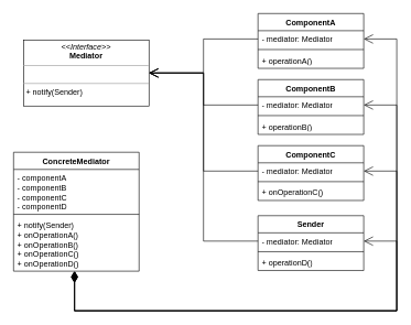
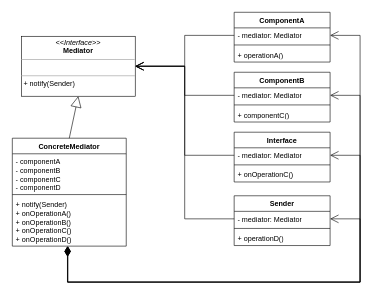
- <mxCell id="15" value="+ operationB()" style="text;strokeColor=none;fillColor=none;align=left;verticalAlign=top;spacingLeft=4;spacingRight=4;overflow=hidden;rotatable=0;points=[[0,0.5],[1,0.5]];portConstraint=eastwest;whiteSpace=wrap;html=1;" vertex="1" parent="12"><mxGeometry y="58" width="160" height="25" as="geometry" /></mxCell>
+ <mxCell id="15" value="+ componentC()" style="text;strokeColor=none;fillColor=none;align=left;verticalAlign=top;spacingLeft=4;spacingRight=4;overflow=hidden;rotatable=0;points=[[0,0.5],[1,0.5]];portConstraint=eastwest;whiteSpace=wrap;html=1;" vertex="1" parent="12"><mxGeometry y="58" width="160" height="25" as="geometry" /></mxCell>
+ <mxCell id="7" value="" style="endArrow=block;endSize=16;endFill=0;html=1;rounded=0;exitX=0.5;exitY=0;exitDx=0;exitDy=0;entryX=0.5;entryY=1;entryDx=0;entryDy=0;" edge="1" parent="1" source="3" target="2"><mxGeometry width="160" relative="1" as="geometry"><mxPoint x="270" y="290" as="sourcePoint" /><mxPoint x="430" y="290" as="targetPoint" /></mxGeometry></mxCell>
- <mxCell id="16" value="ComponentC" style="swimlane;fontStyle=1;align=center;verticalAlign=top;childLayout=stackLayout;horizontal=1;startSize=26;horizontalStack=0;resizeParent=1;resizeParentMax=0;resizeLast=0;collapsible=1;marginBottom=0;whiteSpace=wrap;html=1;" vertex="1" parent="1"><mxGeometry x="390" y="220" width="160" height="83" as="geometry" /></mxCell>
+ <mxCell id="16" value="Interface" style="swimlane;fontStyle=1;align=center;verticalAlign=top;childLayout=stackLayout;horizontal=1;startSize=26;horizontalStack=0;resizeParent=1;resizeParentMax=0;resizeLast=0;collapsible=1;marginBottom=0;whiteSpace=wrap;html=1;" vertex="1" parent="1"><mxGeometry x="390" y="220" width="160" height="83" as="geometry" /></mxCell>
